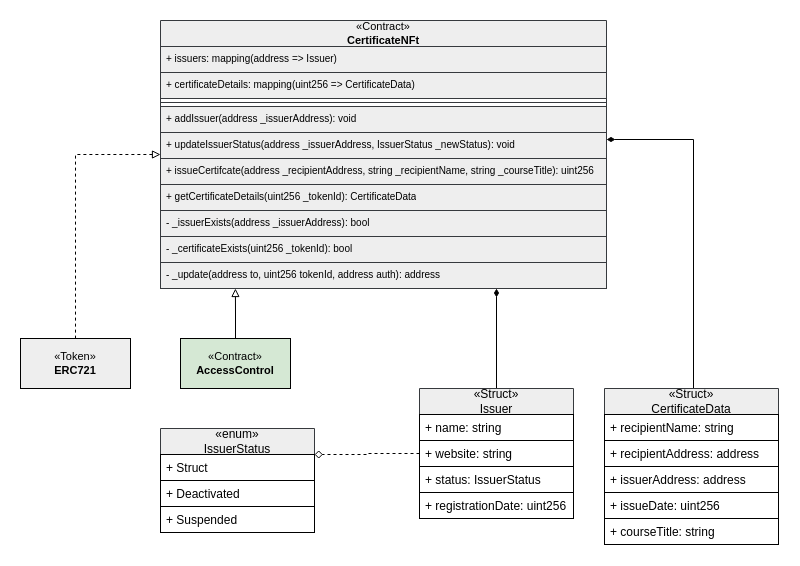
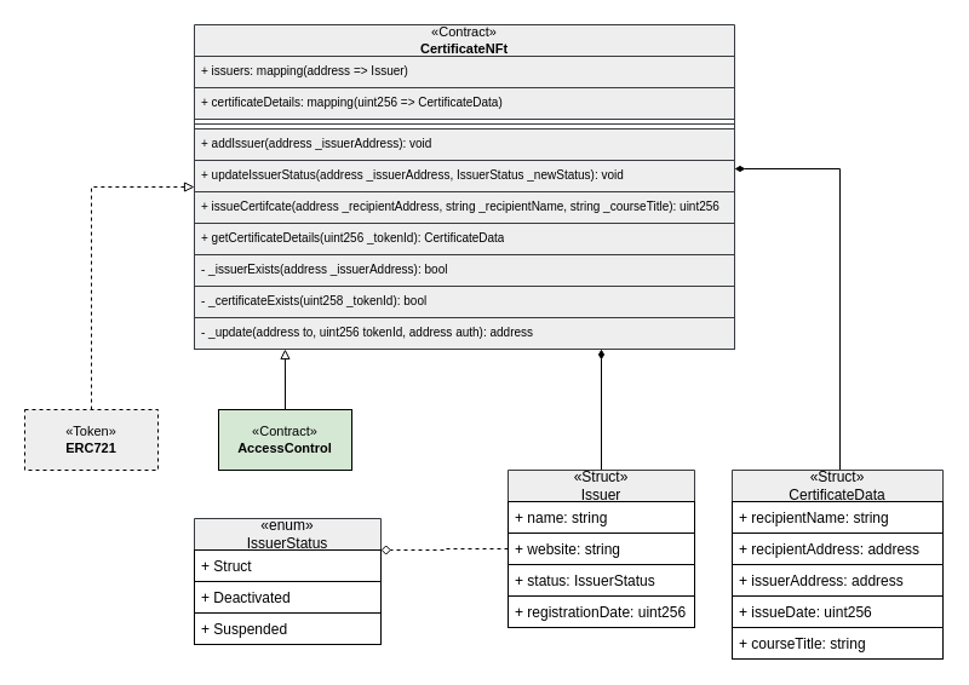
- <mxCell id="13" value="&lt;font style=&quot;color: light-dark(rgb(0, 0, 0), rgb(0, 0, 0));&quot;&gt;- _certificateExists(uint256 _tokenId): bool&lt;/font&gt;" style="text;strokeColor=light-dark(#36393d, #000000);fillColor=#eeeeee;align=left;verticalAlign=top;spacingLeft=4;spacingRight=4;overflow=hidden;rotatable=0;points=[[0,0.5],[1,0.5]];portConstraint=eastwest;whiteSpace=wrap;html=1;labelBackgroundColor=none;fontColor=#000000;fontSize=10;" parent="4" vertex="1"><mxGeometry y="216" width="446" height="26" as="geometry" /></mxCell>
+ <mxCell id="13" value="&lt;font style=&quot;color: light-dark(rgb(0, 0, 0), rgb(0, 0, 0));&quot;&gt;- _certificateExists(uint258 _tokenId): bool&lt;/font&gt;" style="text;strokeColor=light-dark(#36393d, #000000);fillColor=#eeeeee;align=left;verticalAlign=top;spacingLeft=4;spacingRight=4;overflow=hidden;rotatable=0;points=[[0,0.5],[1,0.5]];portConstraint=eastwest;whiteSpace=wrap;html=1;labelBackgroundColor=none;fontColor=#000000;fontSize=10;" parent="4" vertex="1"><mxGeometry y="216" width="446" height="26" as="geometry" /></mxCell>
- <mxCell id="15" value="&lt;font style=&quot;color: rgb(0, 0, 0);&quot;&gt;«Token»&lt;br&gt;&lt;b&gt;ERC721&lt;/b&gt;&lt;/font&gt;" style="html=1;whiteSpace=wrap;fillColor=#eeeeee;strokeColor=#000000;fontColor=#000000;fontSize=11;" parent="1" vertex="1"><mxGeometry x="20" y="338" width="110" height="50" as="geometry" /></mxCell>
+ <mxCell id="15" value="&lt;font style=&quot;color: rgb(0, 0, 0);&quot;&gt;«Token»&lt;br&gt;&lt;b&gt;ERC721&lt;/b&gt;&lt;/font&gt;" style="html=1;whiteSpace=wrap;fillColor=#eeeeee;strokeColor=#000000;fontColor=#000000;fontSize=11;dashed=1;" parent="1" vertex="1"><mxGeometry x="20" y="338" width="110" height="50" as="geometry" /></mxCell>
